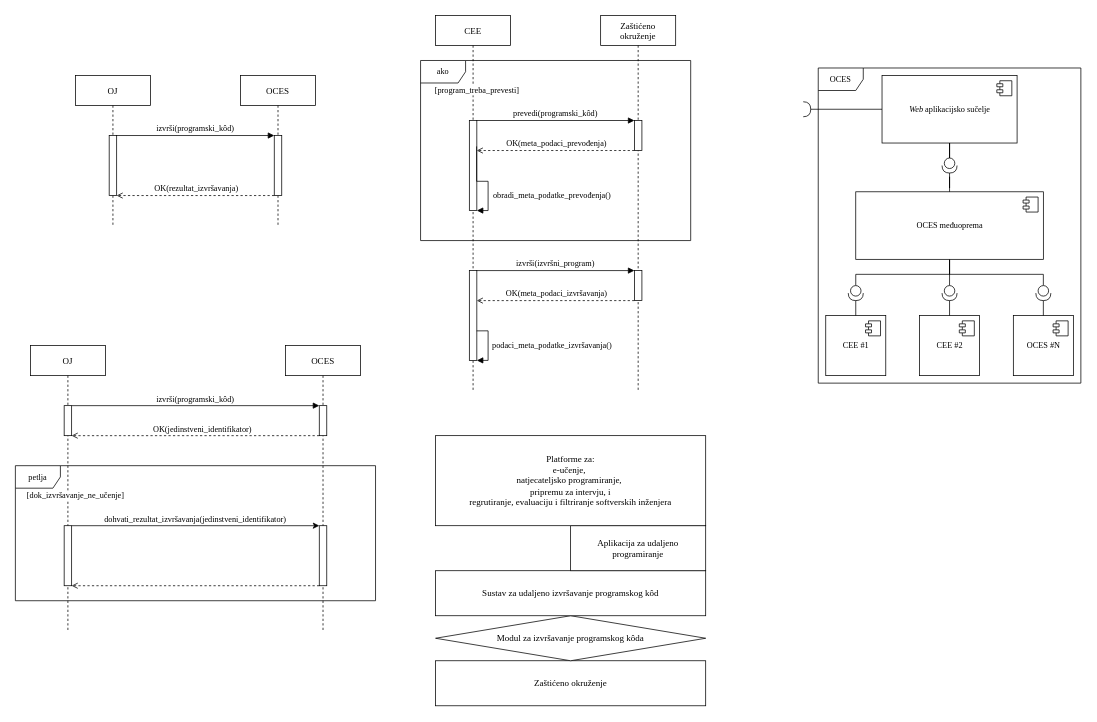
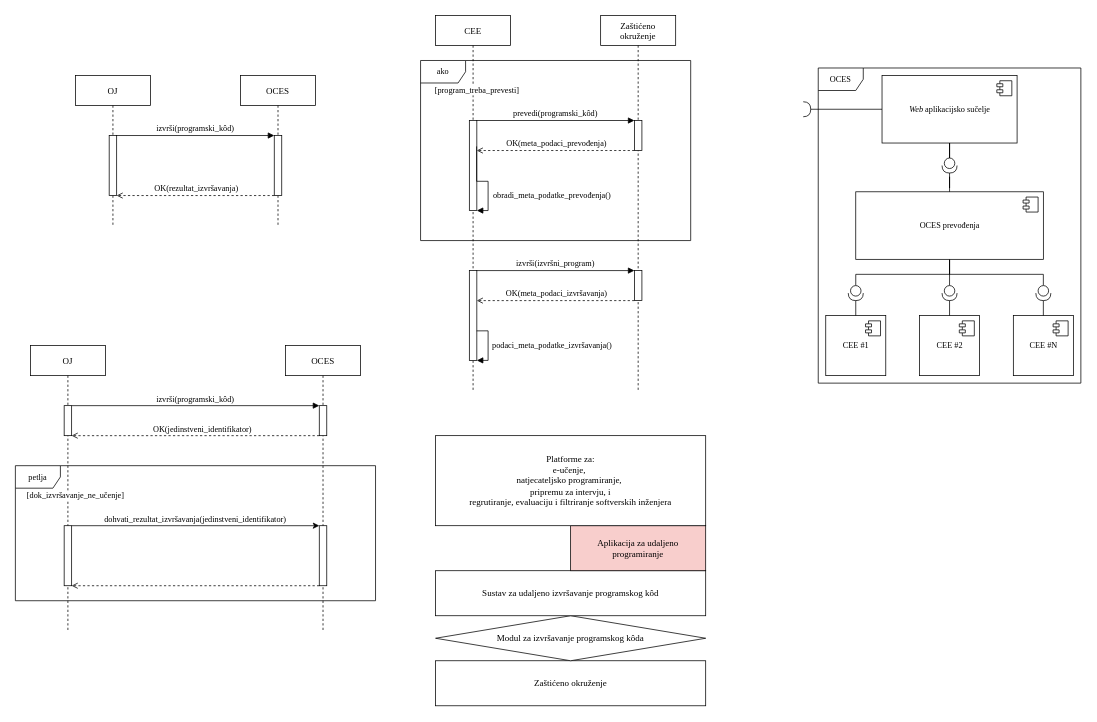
- <mxCell id="51" value="OCES međuoprema" style="html=1;dropTarget=0;labelBackgroundColor=#ffffff;fontFamily=Times New Roman;fontSize=11;align=center;verticalAlign=middle;" parent="1" vertex="1"><mxGeometry x="1140" y="255" width="250" height="90" as="geometry" /></mxCell>
+ <mxCell id="51" value="OCES prevođenja" style="html=1;dropTarget=0;labelBackgroundColor=#ffffff;fontFamily=Times New Roman;fontSize=11;align=center;verticalAlign=middle;" parent="1" vertex="1"><mxGeometry x="1140" y="255" width="250" height="90" as="geometry" /></mxCell>
- <mxCell id="57" value="OCES #N" style="html=1;dropTarget=0;labelBackgroundColor=#ffffff;fontFamily=Times New Roman;fontSize=11;align=center;verticalAlign=middle;" parent="1" vertex="1"><mxGeometry x="1350" y="420" width="80" height="80" as="geometry" /></mxCell>
+ <mxCell id="57" value="CEE #N" style="html=1;dropTarget=0;labelBackgroundColor=#ffffff;fontFamily=Times New Roman;fontSize=11;align=center;verticalAlign=middle;" parent="1" vertex="1"><mxGeometry x="1350" y="420" width="80" height="80" as="geometry" /></mxCell>
- <mxCell id="26" value="&lt;span style=&quot;font-family: &amp;#34;times new roman&amp;#34;&quot;&gt;Aplikacija za udaljeno programiranje&lt;/span&gt;" style="rounded=0;whiteSpace=wrap;html=1;verticalAlign=middle;" parent="1" vertex="1"><mxGeometry x="760" y="700" width="180" height="60" as="geometry" /></mxCell>
+ <mxCell id="26" value="&lt;span style=&quot;font-family: &amp;#34;times new roman&amp;#34;&quot;&gt;Aplikacija za udaljeno programiranje&lt;/span&gt;" style="rounded=0;whiteSpace=wrap;html=1;verticalAlign=middle;fillColor=#f8cecc;" parent="1" vertex="1"><mxGeometry x="760" y="700" width="180" height="60" as="geometry" /></mxCell>
